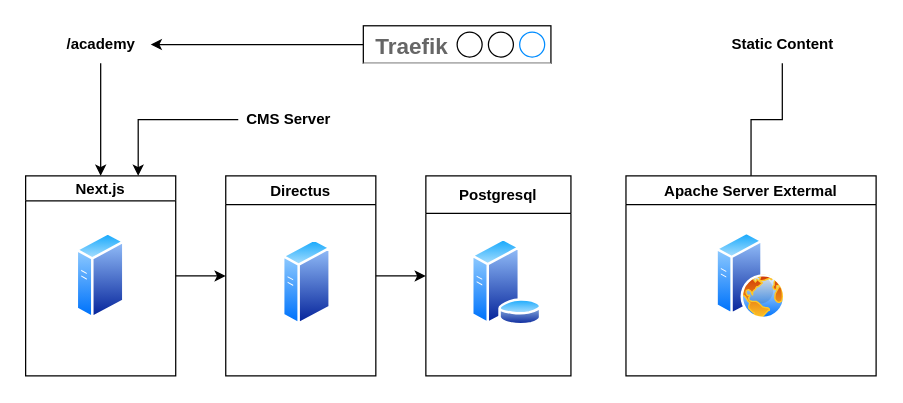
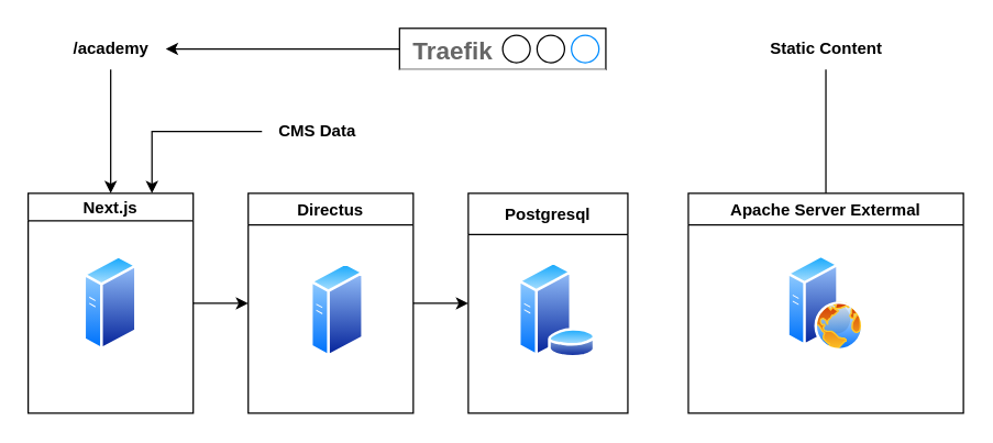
- <mxCell id="16" value="&lt;b&gt;Static Content&lt;/b&gt;" style="text;html=1;align=center;verticalAlign=middle;resizable=0;points=[];autosize=1;strokeColor=none;fillColor=none;" vertex="1" parent="1"><mxGeometry x="575" y="20" width="100" height="30" as="geometry" /></mxCell>
+ <mxCell id="16" value="&lt;b&gt;Static Content&lt;/b&gt;" style="text;html=1;align=center;verticalAlign=middle;resizable=0;points=[];autosize=1;strokeColor=none;fillColor=none;" vertex="1" parent="1"><mxGeometry x="550" y="20" width="100" height="30" as="geometry" /></mxCell>
- <mxCell id="19" value="&lt;b&gt;CMS Server&lt;/b&gt;" style="text;html=1;align=center;verticalAlign=middle;resizable=0;points=[];autosize=1;strokeColor=none;fillColor=none;" vertex="1" parent="1"><mxGeometry x="190" y="80" width="80" height="30" as="geometry" /></mxCell>
+ <mxCell id="19" value="&lt;b&gt;CMS Data&lt;/b&gt;" style="text;html=1;align=center;verticalAlign=middle;resizable=0;points=[];autosize=1;strokeColor=none;fillColor=none;" vertex="1" parent="1"><mxGeometry x="190" y="80" width="80" height="30" as="geometry" /></mxCell>
